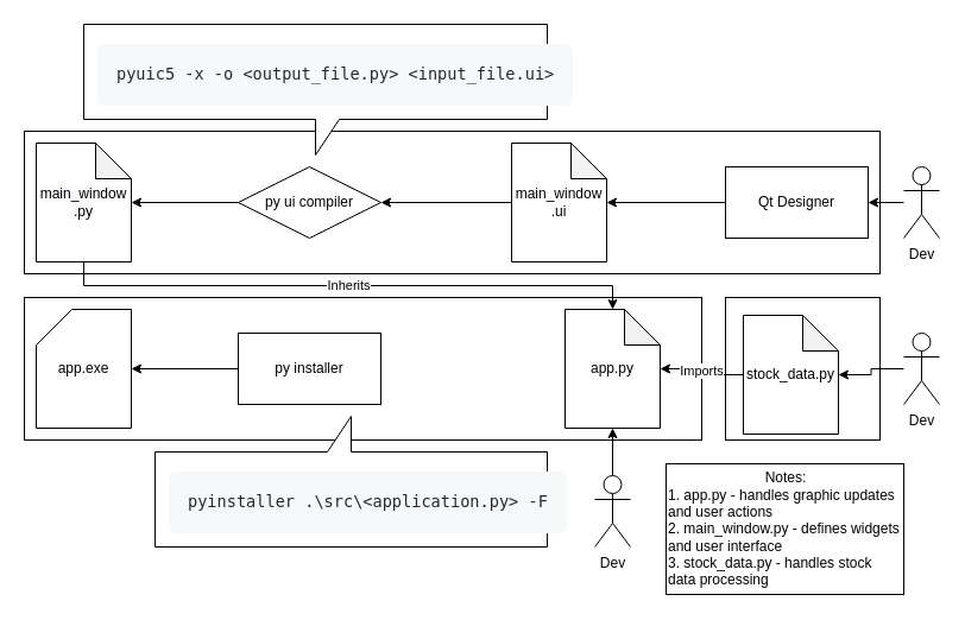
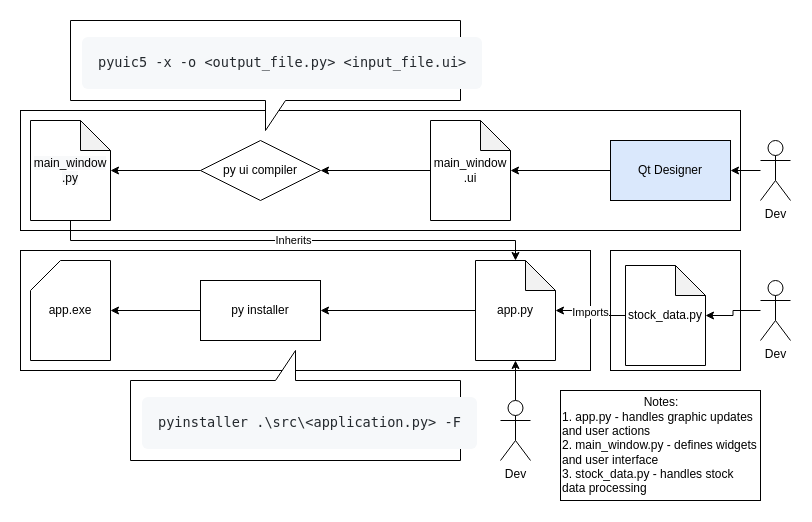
- <mxCell id="7" value="Qt Designer" style="rounded=0;whiteSpace=wrap;html=1;" parent="1" vertex="1"><mxGeometry x="610" y="140" width="120" height="60" as="geometry" /></mxCell>
+ <mxCell id="7" value="Qt Designer" style="rounded=0;whiteSpace=wrap;html=1;fillColor=#dae8fc;" parent="1" vertex="1"><mxGeometry x="610" y="140" width="120" height="60" as="geometry" /></mxCell>
+ <mxCell id="22" style="edgeStyle=orthogonalEdgeStyle;rounded=0;orthogonalLoop=1;jettySize=auto;html=1;" parent="1" source="23" target="25" edge="1"><mxGeometry relative="1" as="geometry" /></mxCell>
